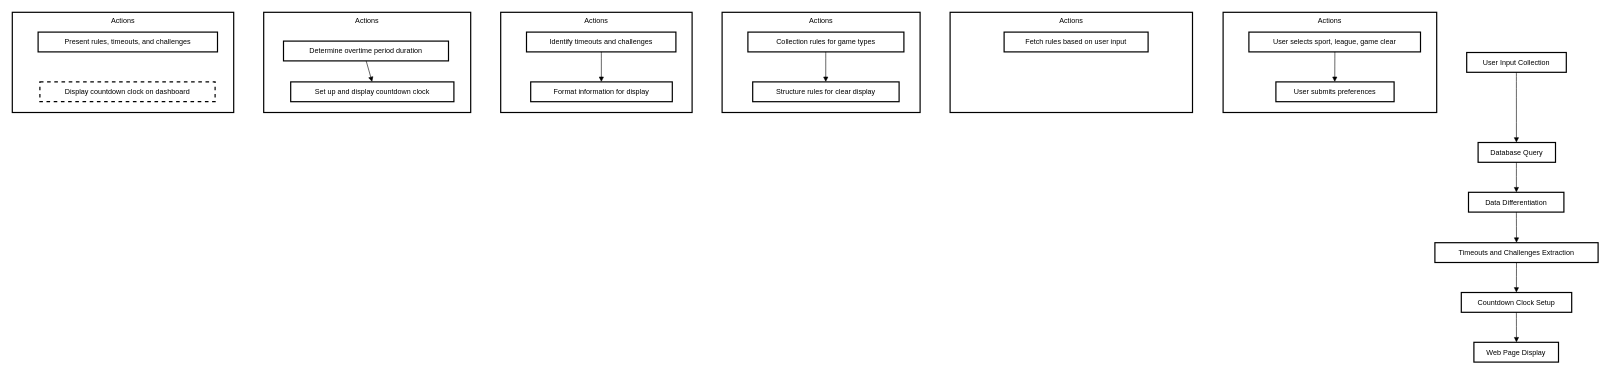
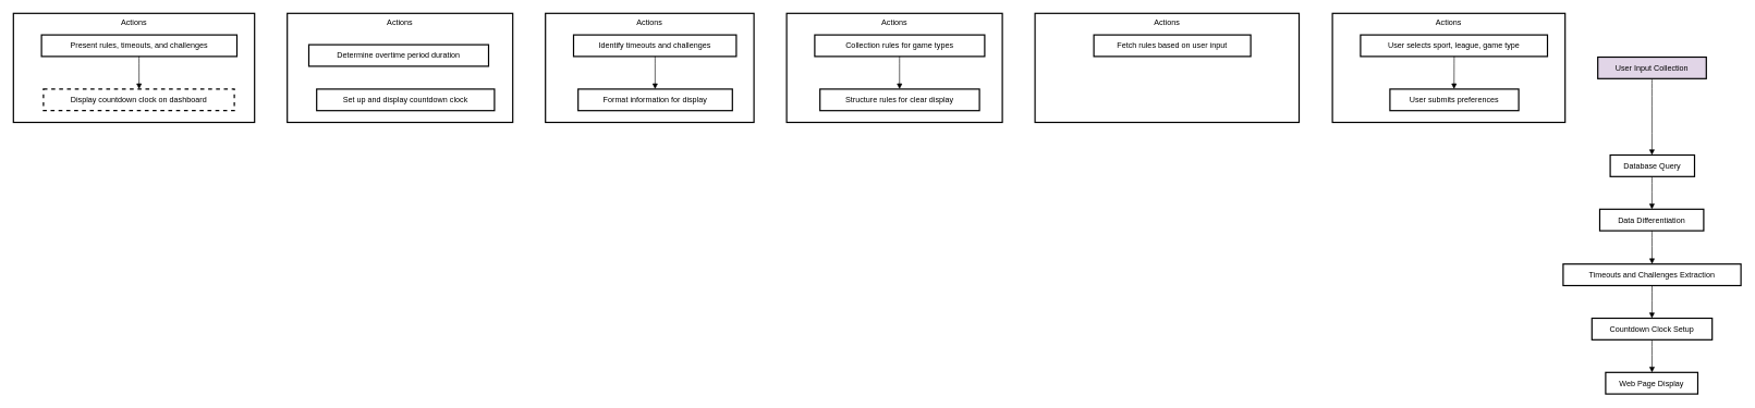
- <mxCell id="22" value="User selects sport, league, game clear" style="whiteSpace=wrap;strokeWidth=2;" vertex="1" parent="20"><mxGeometry x="43" y="33" width="286" height="33" as="geometry" /></mxCell>
+ <mxCell id="22" value="User selects sport, league, game type" style="whiteSpace=wrap;strokeWidth=2;" vertex="1" parent="20"><mxGeometry x="43" y="33" width="286" height="33" as="geometry" /></mxCell>
- <mxCell id="24" value="User Input Collection" style="whiteSpace=wrap;strokeWidth=2;" vertex="1" parent="1"><mxGeometry x="2444" y="87" width="166" height="33" as="geometry" /></mxCell>
+ <mxCell id="24" value="User Input Collection" style="whiteSpace=wrap;strokeWidth=2;fillColor=#e1d5e7;" vertex="1" parent="1"><mxGeometry x="2444" y="87" width="166" height="33" as="geometry" /></mxCell>
+ <mxCell id="5" value="" style="curved=1;startArrow=none;endArrow=block;exitX=0.499;exitY=1.012;entryX=0.501;entryY=0.012;rounded=0;" edge="1" parent="2" source="4" target="3"><mxGeometry relative="1" as="geometry"><Array as="points" /></mxGeometry></mxCell>
- <mxCell id="9" value="" style="curved=1;startArrow=none;endArrow=block;exitX=0.501;exitY=1.012;entryX=0.499;entryY=0.012;rounded=0;" edge="1" parent="6" source="8" target="7"><mxGeometry relative="1" as="geometry"><Array as="points" /></mxGeometry></mxCell>
